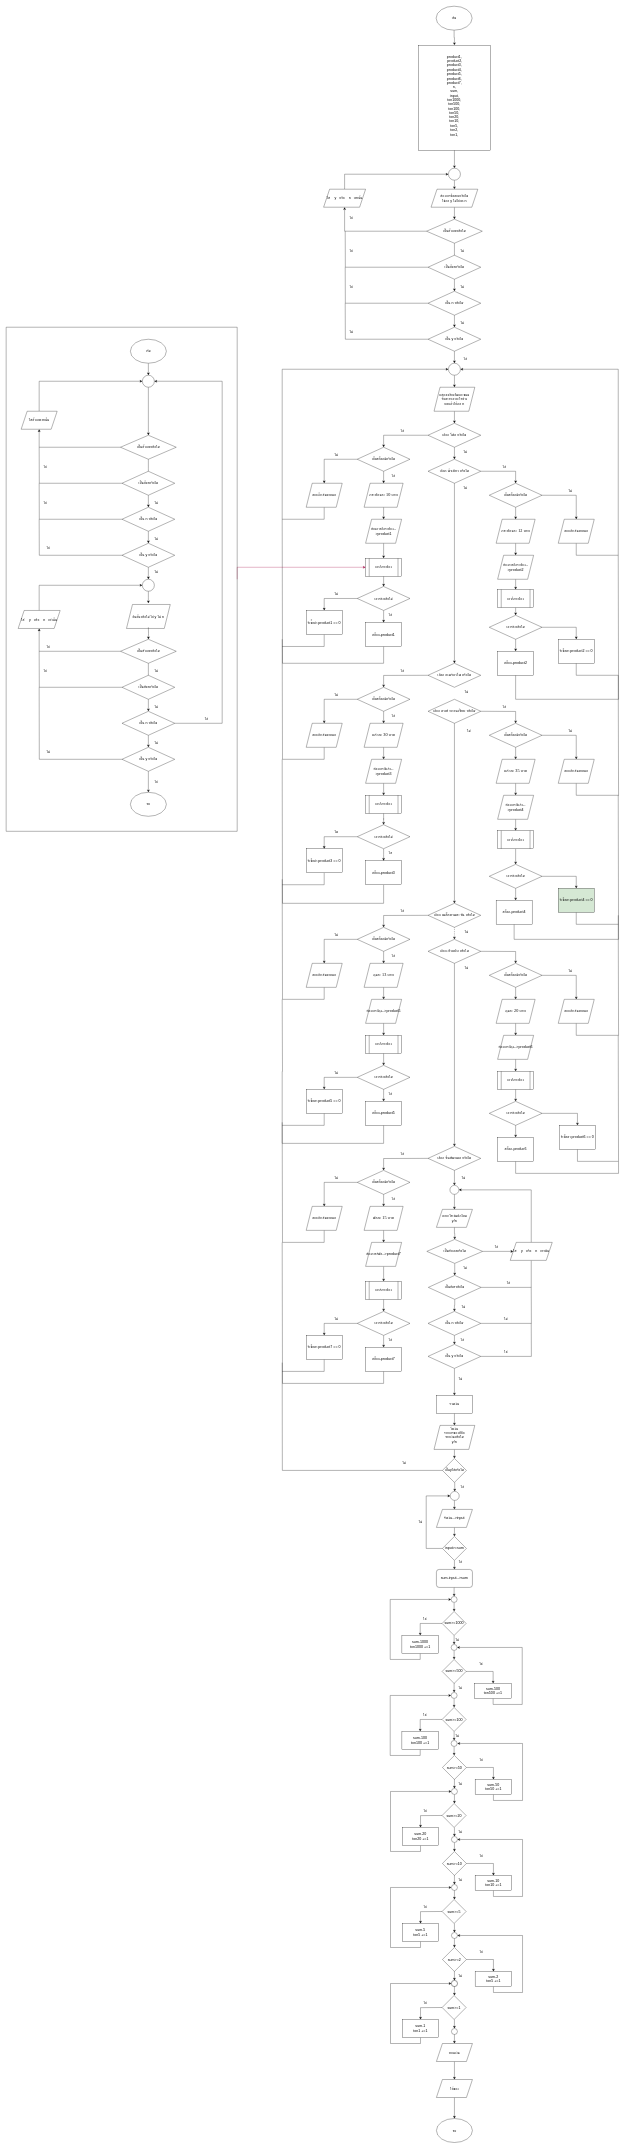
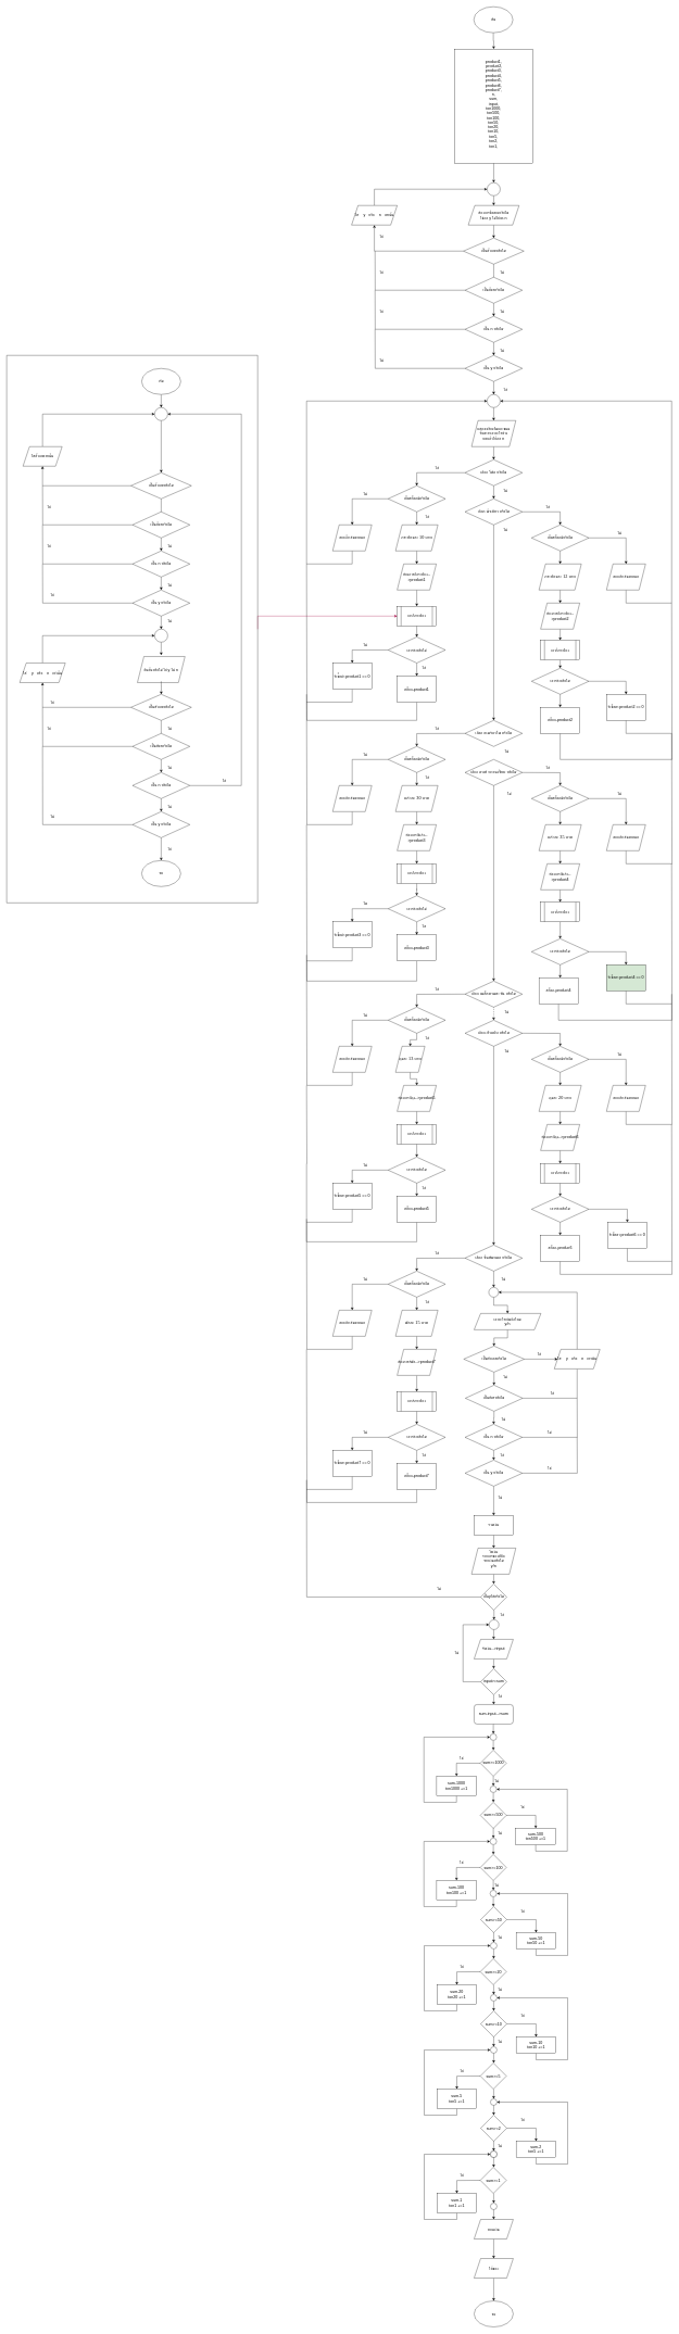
- <mxCell id="109" value="&lt;span style=&quot;font-family: Sarabun; font-size: 14px; text-align: left; text-wrap-mode: nowrap;&quot;&gt;ถุงละ 13 บาท&lt;/span&gt;" style="shape=parallelogram;perimeter=parallelogramPerimeter;whiteSpace=wrap;html=1;fixedSize=1;" vertex="1" parent="1"><mxGeometry x="1213" y="3210" width="130" height="80" as="geometry" /></mxCell>
+ <mxCell id="109" value="&lt;span style=&quot;font-family: Sarabun; font-size: 14px; text-align: left; text-wrap-mode: nowrap;&quot;&gt;ถุงละ 13 บาท&lt;/span&gt;" style="shape=parallelogram;perimeter=parallelogramPerimeter;whiteSpace=wrap;html=1;fixedSize=1;" vertex="1" parent="1"><mxGeometry x="1213" y="3210" width="90" height="80" as="geometry" /></mxCell>
- <mxCell id="196" value="เอาอะไรเพิมอีกไหม&lt;div&gt;y/n&lt;/div&gt;" style="shape=parallelogram;perimeter=parallelogramPerimeter;whiteSpace=wrap;html=1;fixedSize=1;" vertex="1" parent="1"><mxGeometry x="1454" y="4030" width="120" height="60" as="geometry" /></mxCell>
+ <mxCell id="196" value="เอาอะไรเพิมอีกไหม&lt;div&gt;y/n&lt;/div&gt;" style="shape=parallelogram;perimeter=parallelogramPerimeter;whiteSpace=wrap;html=1;fixedSize=1;" vertex="1" parent="1"><mxGeometry x="1454" y="4030" width="205" height="50" as="geometry" /></mxCell>
